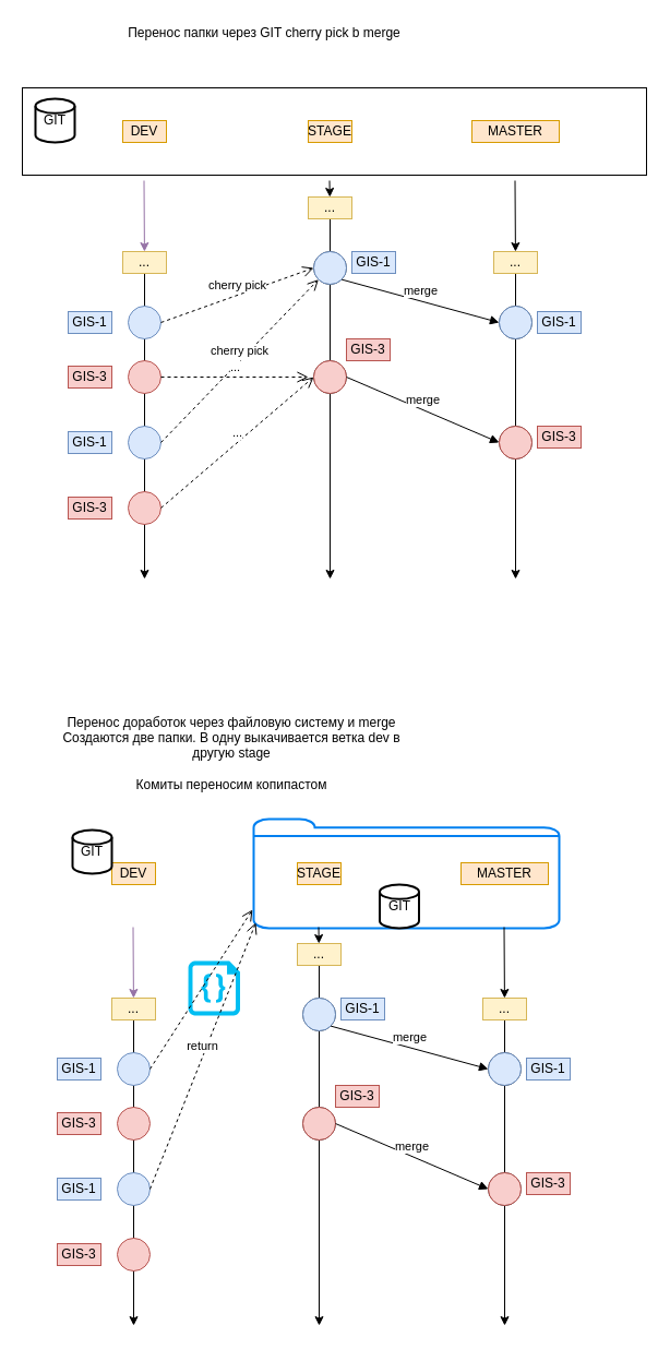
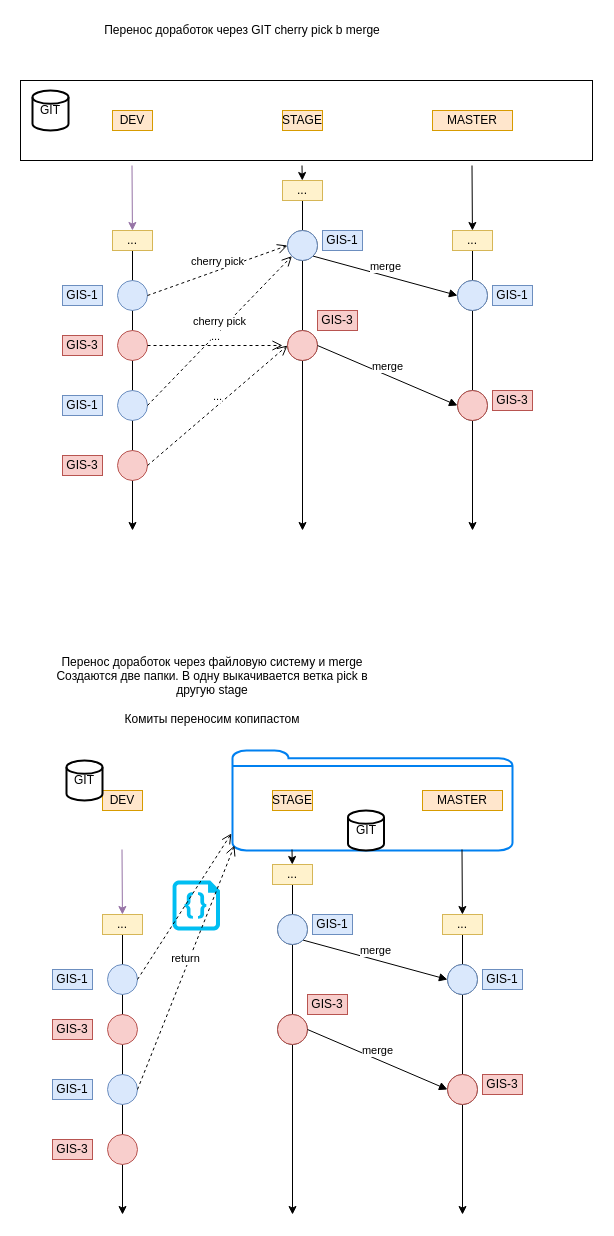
- <mxCell id="38" value="Перенос папки через GIT cherry pick b merge" style="text;html=1;strokeColor=none;fillColor=none;align=center;verticalAlign=middle;whiteSpace=wrap;rounded=0;" vertex="1" parent="1"><mxGeometry x="82" y="20" width="320" height="20" as="geometry" /></mxCell>
+ <mxCell id="38" value="Перенос доработок через GIT cherry pick b merge" style="text;html=1;strokeColor=none;fillColor=none;align=center;verticalAlign=middle;whiteSpace=wrap;rounded=0;" vertex="1" parent="1"><mxGeometry x="82" y="20" width="320" height="20" as="geometry" /></mxCell>
- <mxCell id="39" value="Перенос доработок через файловую систему и merge&lt;br&gt;Создаются две папки. В одну выкачивается ветка dev в другую stage&lt;br&gt;&lt;br&gt;Комиты переносим копипастом" style="text;html=1;strokeColor=none;fillColor=none;align=center;verticalAlign=middle;whiteSpace=wrap;rounded=0;" vertex="1" parent="1"><mxGeometry x="52" y="660" width="320" height="60" as="geometry" /></mxCell>
+ <mxCell id="39" value="Перенос доработок через файловую систему и merge&lt;br&gt;Создаются две папки. В одну выкачивается ветка pick в другую stage&lt;br&gt;&lt;br&gt;Комиты переносим копипастом" style="text;html=1;strokeColor=none;fillColor=none;align=center;verticalAlign=middle;whiteSpace=wrap;rounded=0;" vertex="1" parent="1"><mxGeometry x="52" y="660" width="320" height="60" as="geometry" /></mxCell>
